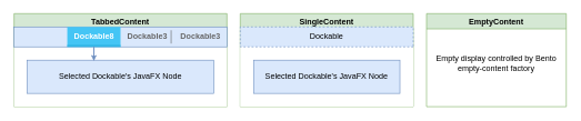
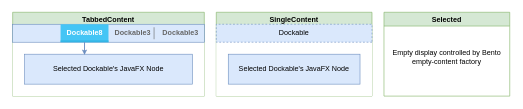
- <mxCell id="18" value="EmptyContent" style="swimlane;whiteSpace=wrap;html=1;startSize=23;fillColor=#d5e8d4;strokeColor=#82b366;" vertex="1" parent="1"><mxGeometry x="640" y="20" width="210" height="140" as="geometry" /></mxCell>
+ <mxCell id="18" value="Selected" style="swimlane;whiteSpace=wrap;html=1;startSize=23;fillColor=#d5e8d4;strokeColor=#82b366;" vertex="1" parent="1"><mxGeometry x="640" y="20" width="210" height="140" as="geometry" /></mxCell>
